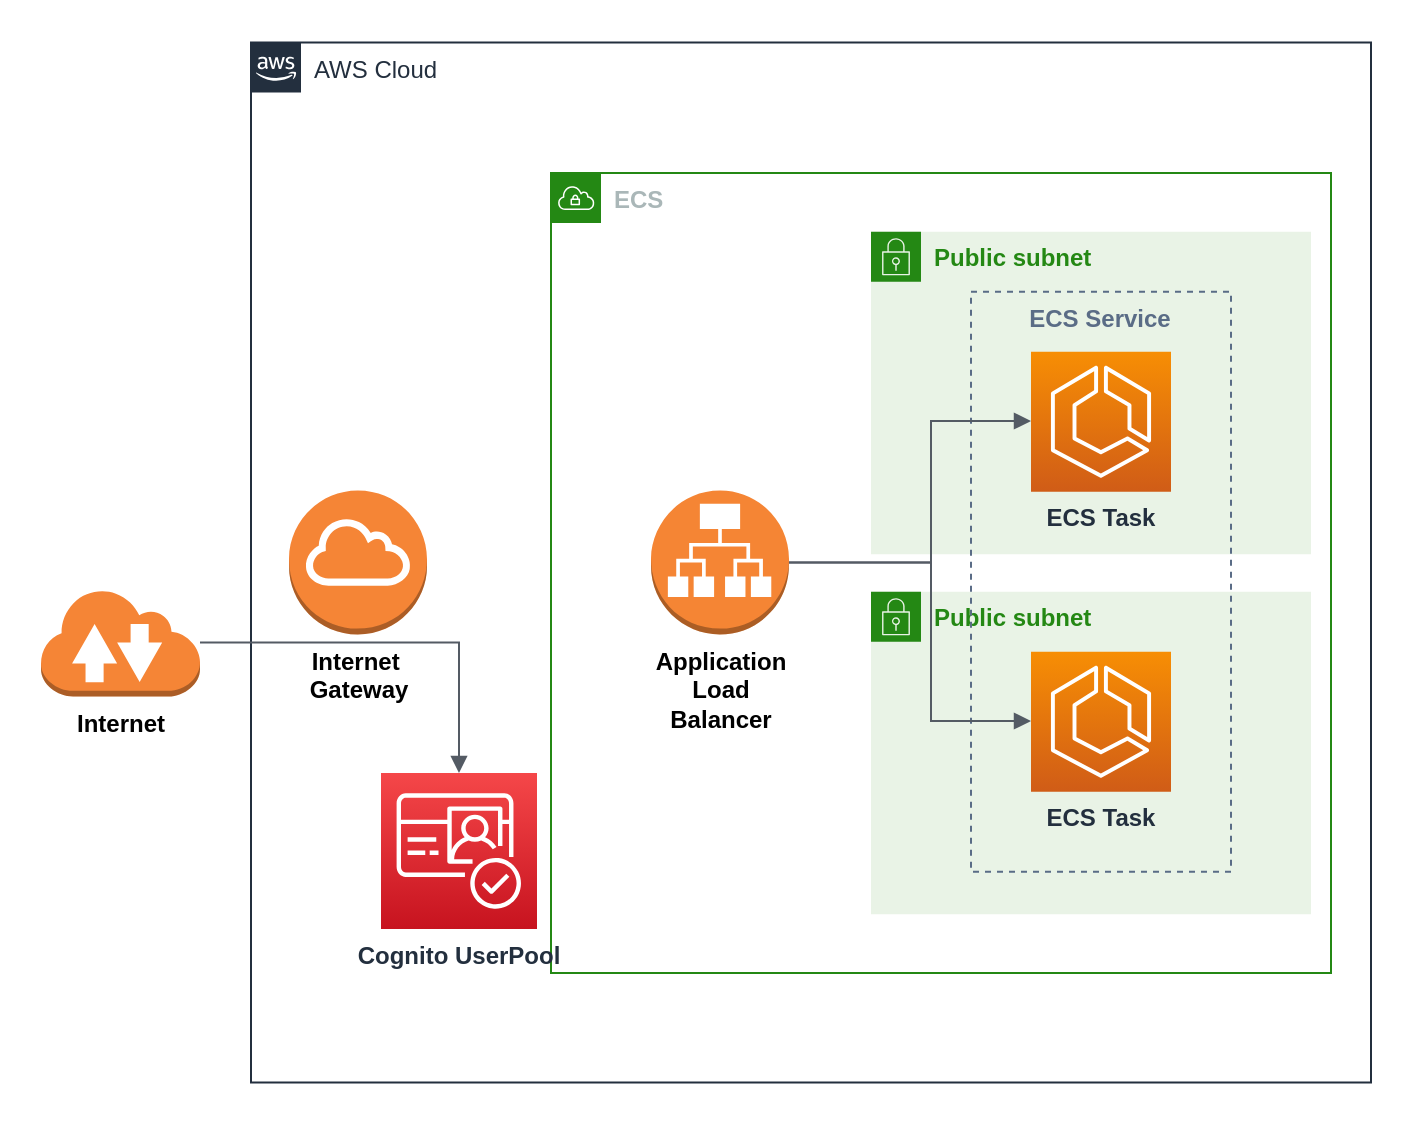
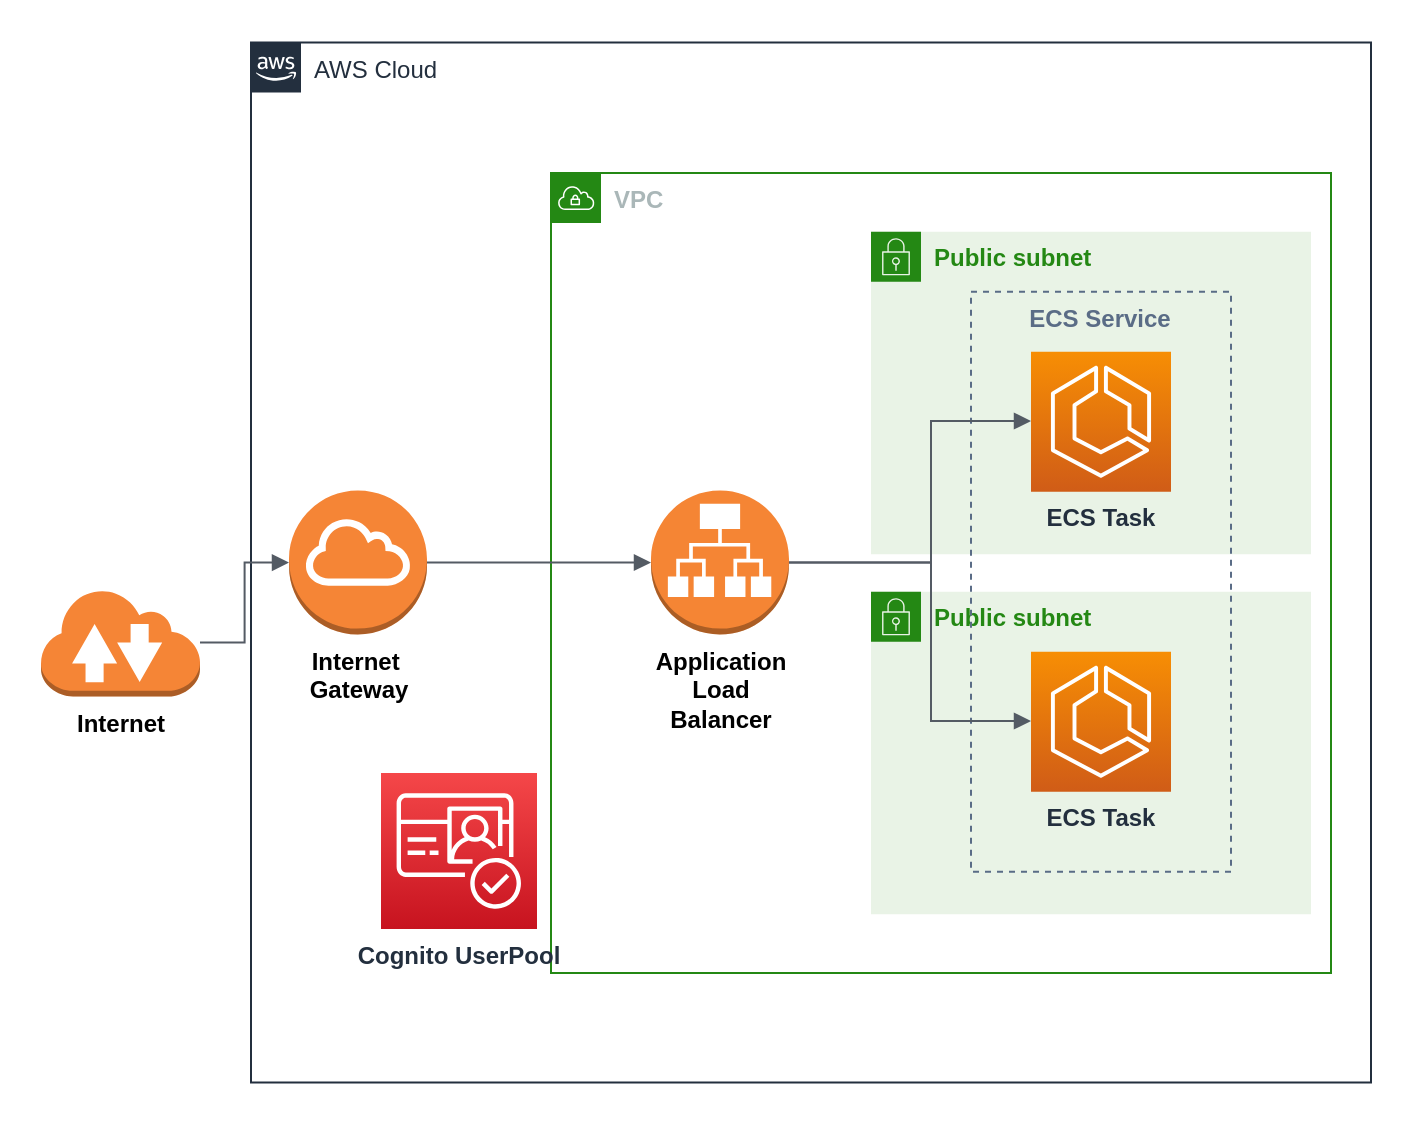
- <mxCell id="3" value="ECS" style="points=[[0,0],[0.25,0],[0.5,0],[0.75,0],[1,0],[1,0.25],[1,0.5],[1,0.75],[1,1],[0.75,1],[0.5,1],[0.25,1],[0,1],[0,0.75],[0,0.5],[0,0.25]];outlineConnect=0;gradientColor=none;html=1;whiteSpace=wrap;fontSize=12;fontStyle=1;shape=mxgraph.aws4.group;grIcon=mxgraph.aws4.group_vpc;strokeColor=#248814;fillColor=none;verticalAlign=top;align=left;spacingLeft=30;fontColor=#AAB7B8;dashed=0;" parent="1" vertex="1"><mxGeometry x="275" y="86" width="390" height="400" as="geometry" /></mxCell>
+ <mxCell id="3" value="VPC" style="points=[[0,0],[0.25,0],[0.5,0],[0.75,0],[1,0],[1,0.25],[1,0.5],[1,0.75],[1,1],[0.75,1],[0.5,1],[0.25,1],[0,1],[0,0.75],[0,0.5],[0,0.25]];outlineConnect=0;gradientColor=none;html=1;whiteSpace=wrap;fontSize=12;fontStyle=1;shape=mxgraph.aws4.group;grIcon=mxgraph.aws4.group_vpc;strokeColor=#248814;fillColor=none;verticalAlign=top;align=left;spacingLeft=30;fontColor=#AAB7B8;dashed=0;" parent="1" vertex="1"><mxGeometry x="275" y="86" width="390" height="400" as="geometry" /></mxCell>
+ <mxCell id="12" value="" style="edgeStyle=orthogonalEdgeStyle;html=1;endArrow=block;elbow=vertical;startArrow=none;endFill=1;strokeColor=#545B64;rounded=0;entryX=0;entryY=0.5;entryDx=0;entryDy=0;entryPerimeter=0;exitX=1;exitY=0.5;exitDx=0;exitDy=0;exitPerimeter=0;" parent="1" source="8" target="7" edge="1"><mxGeometry width="100" relative="1" as="geometry"><mxPoint x="315" y="281" as="sourcePoint" /><mxPoint x="295" y="376" as="targetPoint" /></mxGeometry></mxCell>
- <mxCell id="11" value="" style="edgeStyle=orthogonalEdgeStyle;html=1;endArrow=block;elbow=vertical;startArrow=none;endFill=1;strokeColor=#545B64;rounded=0;" parent="1" source="15" target="16" edge="1"><mxGeometry width="100" relative="1" as="geometry"><mxPoint x="205" y="281" as="sourcePoint" /><mxPoint x="235" y="366" as="targetPoint" /></mxGeometry></mxCell>
+ <mxCell id="11" value="" style="edgeStyle=orthogonalEdgeStyle;html=1;endArrow=block;elbow=vertical;startArrow=none;endFill=1;strokeColor=#545B64;rounded=0;entryX=0;entryY=0.5;entryDx=0;entryDy=0;entryPerimeter=0;" parent="1" source="15" target="8" edge="1"><mxGeometry width="100" relative="1" as="geometry"><mxPoint x="205" y="281" as="sourcePoint" /><mxPoint x="235" y="366" as="targetPoint" /></mxGeometry></mxCell>
